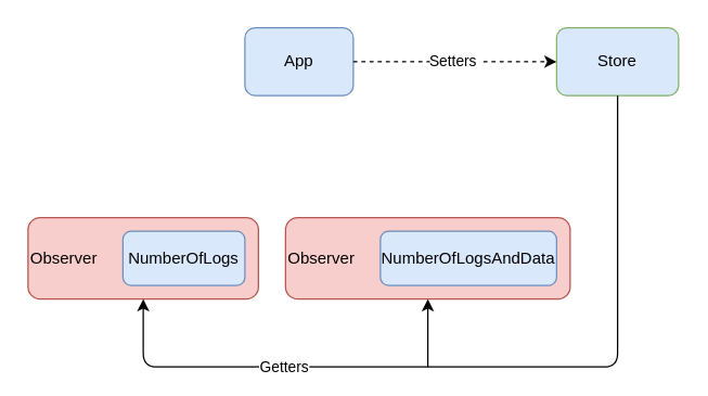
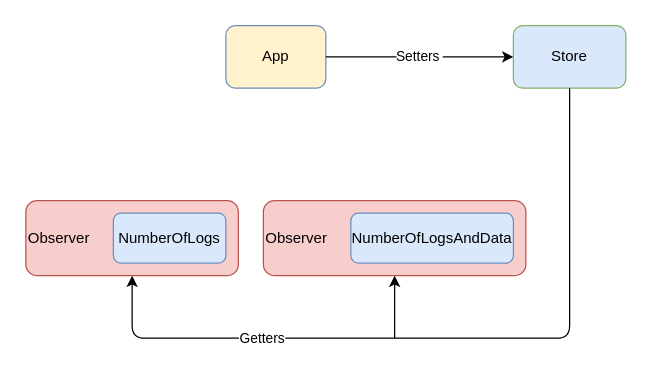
- <mxCell id="2" value="App" style="rounded=1;whiteSpace=wrap;html=1;fillColor=#dae8fc;strokeColor=#6c8ebf;" vertex="1" parent="1"><mxGeometry x="180" y="20" width="80" height="50" as="geometry" /></mxCell>
+ <mxCell id="2" value="App" style="rounded=1;whiteSpace=wrap;html=1;fillColor=#fff2cc;strokeColor=#6c8ebf;" vertex="1" parent="1"><mxGeometry x="180" y="20" width="80" height="50" as="geometry" /></mxCell>
- <mxCell id="8" value="Setters&amp;nbsp;" style="endArrow=classic;html=1;exitX=1;exitY=0.5;exitDx=0;exitDy=0;entryX=0;entryY=0.5;entryDx=0;entryDy=0;dashed=1;" edge="1" parent="1" source="2" target="7"><mxGeometry width="50" height="50" relative="1" as="geometry"><mxPoint x="240" y="190" as="sourcePoint" /><mxPoint x="290" y="140" as="targetPoint" /></mxGeometry></mxCell>
+ <mxCell id="8" value="Setters&amp;nbsp;" style="endArrow=classic;html=1;exitX=1;exitY=0.5;exitDx=0;exitDy=0;entryX=0;entryY=0.5;entryDx=0;entryDy=0;" edge="1" parent="1" source="2" target="7"><mxGeometry width="50" height="50" relative="1" as="geometry"><mxPoint x="240" y="190" as="sourcePoint" /><mxPoint x="290" y="140" as="targetPoint" /></mxGeometry></mxCell>
